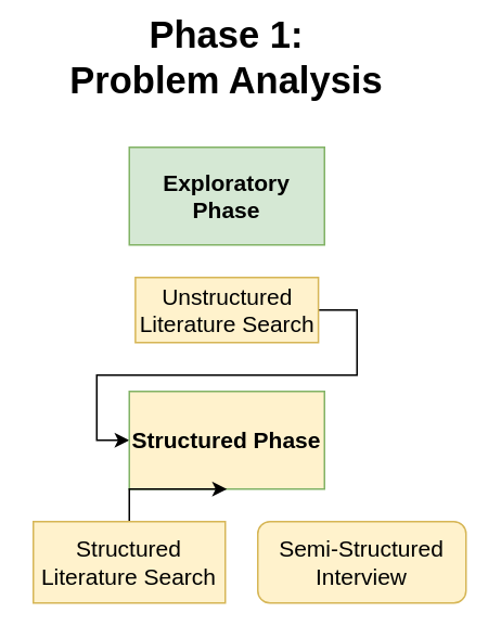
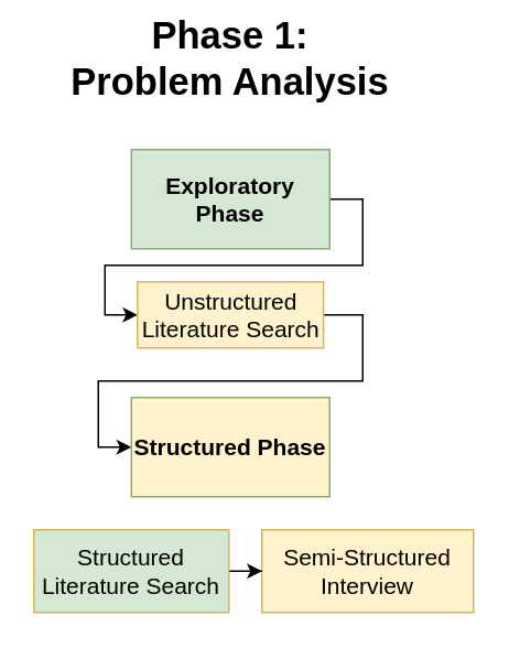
+ <mxCell id="2" style="edgeStyle=orthogonalEdgeStyle;rounded=0;orthogonalLoop=1;jettySize=auto;html=1;entryX=0;entryY=0.5;entryDx=0;entryDy=0;" edge="1" parent="1" source="3" target="5"><mxGeometry relative="1" as="geometry"><Array as="points"><mxPoint x="219" y="120" /><mxPoint x="219" y="160" /><mxPoint x="63" y="160" /><mxPoint x="63" y="190" /></Array></mxGeometry></mxCell>
- <mxCell id="8" style="edgeStyle=orthogonalEdgeStyle;rounded=0;orthogonalLoop=1;jettySize=auto;html=1;fontSize=14;startArrow=none;startFill=0;endArrow=classic;endFill=1;" edge="1" parent="1" source="9" target="6"><mxGeometry relative="1" as="geometry" /></mxCell>
+ <mxCell id="8" style="edgeStyle=orthogonalEdgeStyle;rounded=0;orthogonalLoop=1;jettySize=auto;html=1;entryX=0;entryY=0.5;entryDx=0;entryDy=0;fontSize=14;startArrow=none;startFill=0;endArrow=classic;endFill=1;" edge="1" parent="1" source="9" target="7"><mxGeometry relative="1" as="geometry" /></mxCell>
- <mxCell id="9" value="Structured Literature Search" style="rounded=0;whiteSpace=wrap;html=1;fontSize=14;fillColor=#fff2cc;strokeColor=#d6b656;" vertex="1" parent="1"><mxGeometry x="20" y="320" width="118" height="50" as="geometry" /></mxCell>
+ <mxCell id="9" value="Structured Literature Search" style="rounded=0;whiteSpace=wrap;html=1;fontSize=14;fillColor=#d5e8d4;strokeColor=#d6b656;" vertex="1" parent="1"><mxGeometry x="20" y="320" width="118" height="50" as="geometry" /></mxCell>
- <mxCell id="7" value="Semi-Structured Interview" style="whiteSpace=wrap;html=1;fontSize=14;fillColor=#fff2cc;strokeColor=#d6b656;rounded=1;" vertex="1" parent="1"><mxGeometry x="158" y="320" width="128" height="50" as="geometry" /></mxCell>
+ <mxCell id="7" value="Semi-Structured Interview" style="rounded=0;whiteSpace=wrap;html=1;fontSize=14;fillColor=#fff2cc;strokeColor=#d6b656;" vertex="1" parent="1"><mxGeometry x="158" y="320" width="128" height="50" as="geometry" /></mxCell>
